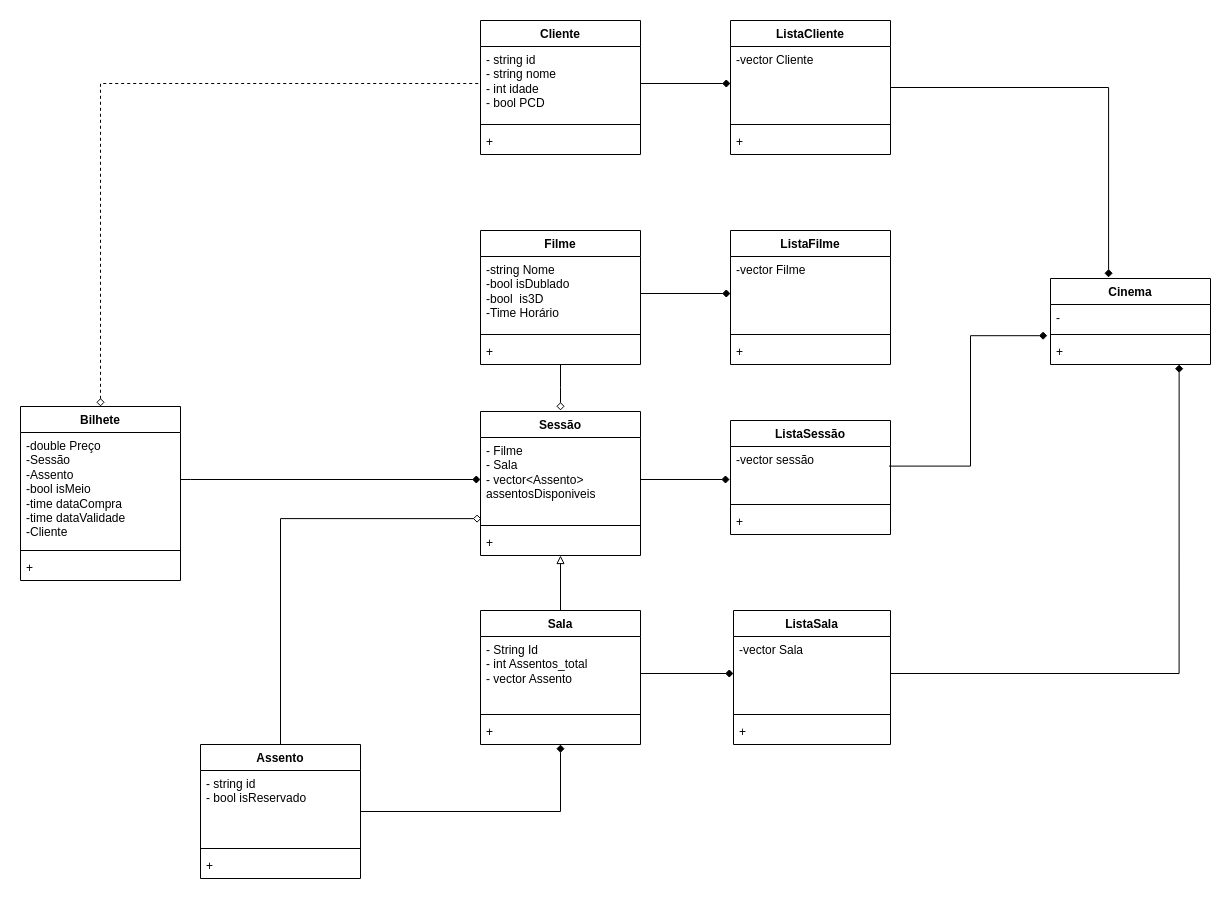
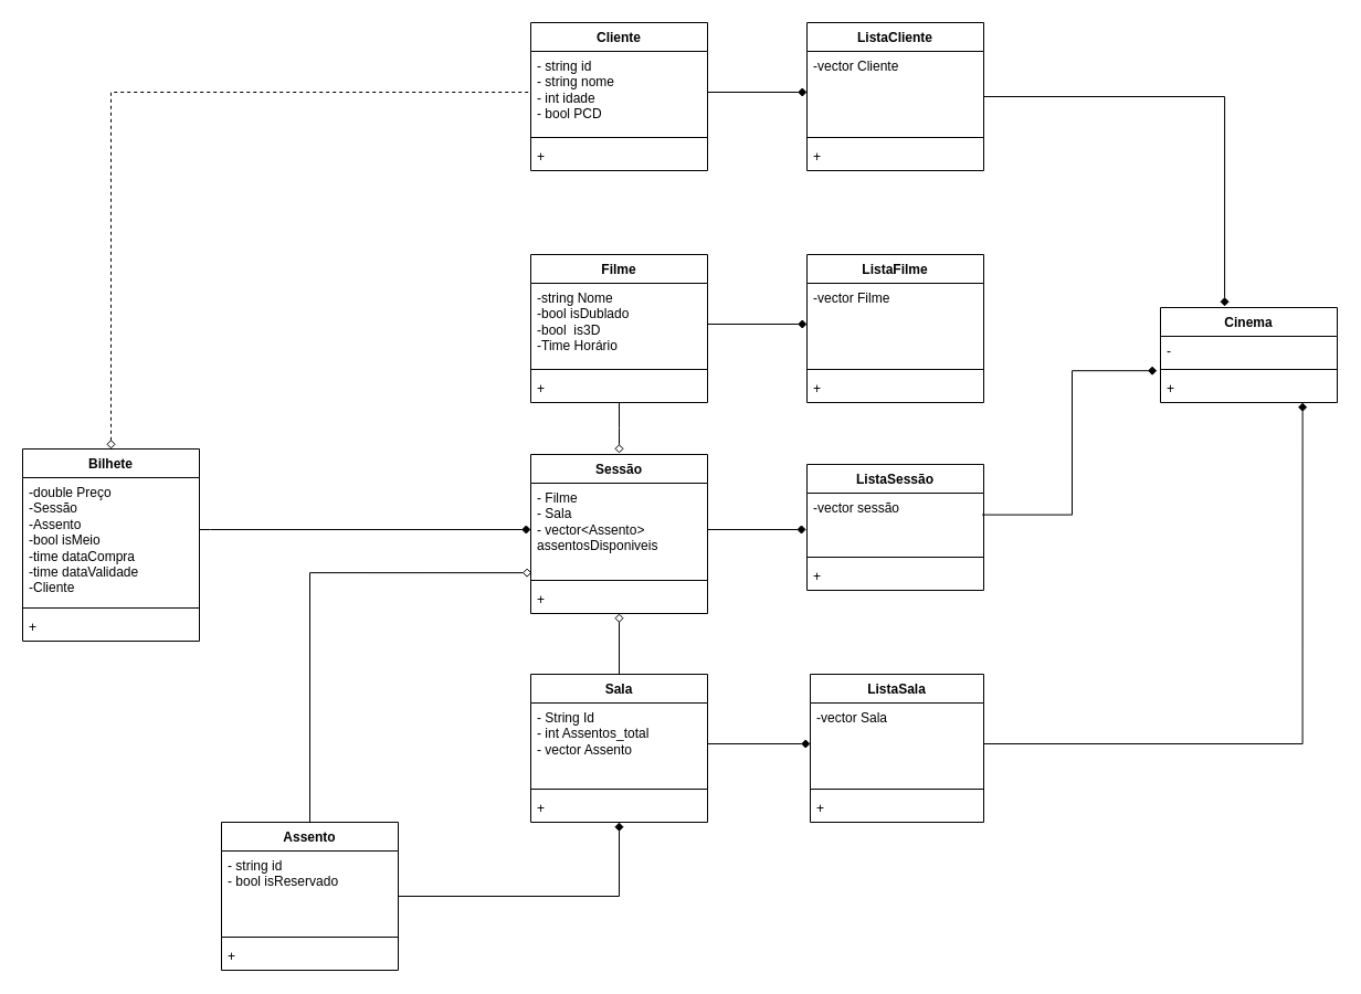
- <mxCell id="30" style="edgeStyle=orthogonalEdgeStyle;rounded=0;orthogonalLoop=1;jettySize=auto;html=1;entryX=0.5;entryY=1;entryDx=0;entryDy=0;endArrow=block;endFill=0;" parent="1" source="31" target="20" edge="1"><mxGeometry relative="1" as="geometry" /></mxCell>
+ <mxCell id="30" style="edgeStyle=orthogonalEdgeStyle;rounded=0;orthogonalLoop=1;jettySize=auto;html=1;entryX=0.5;entryY=1;entryDx=0;entryDy=0;endArrow=diamond;endFill=0;" parent="1" source="31" target="20" edge="1"><mxGeometry relative="1" as="geometry" /></mxCell>
